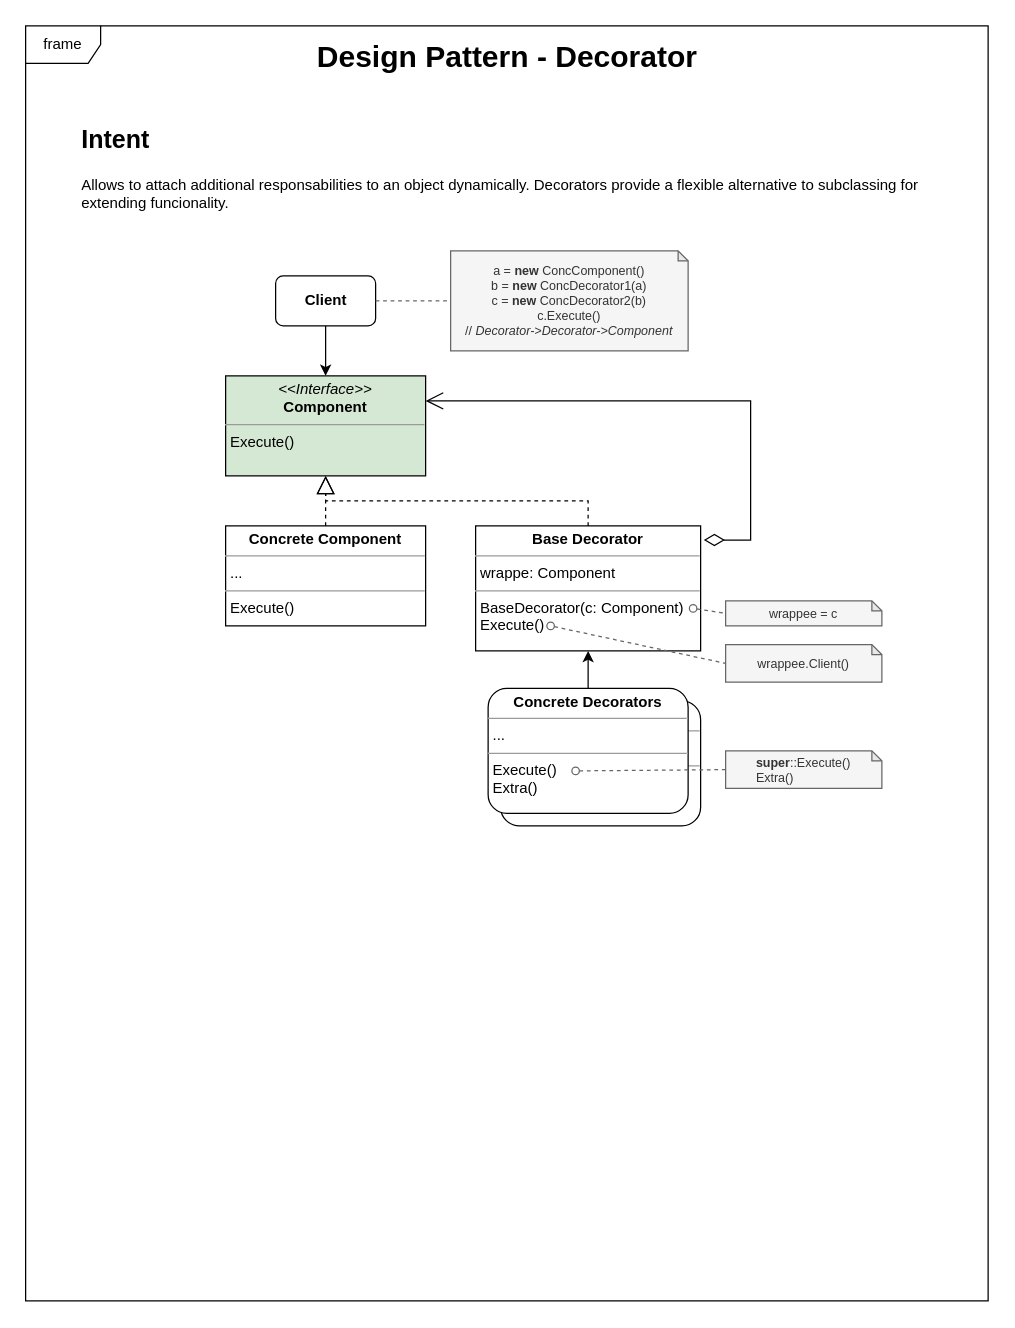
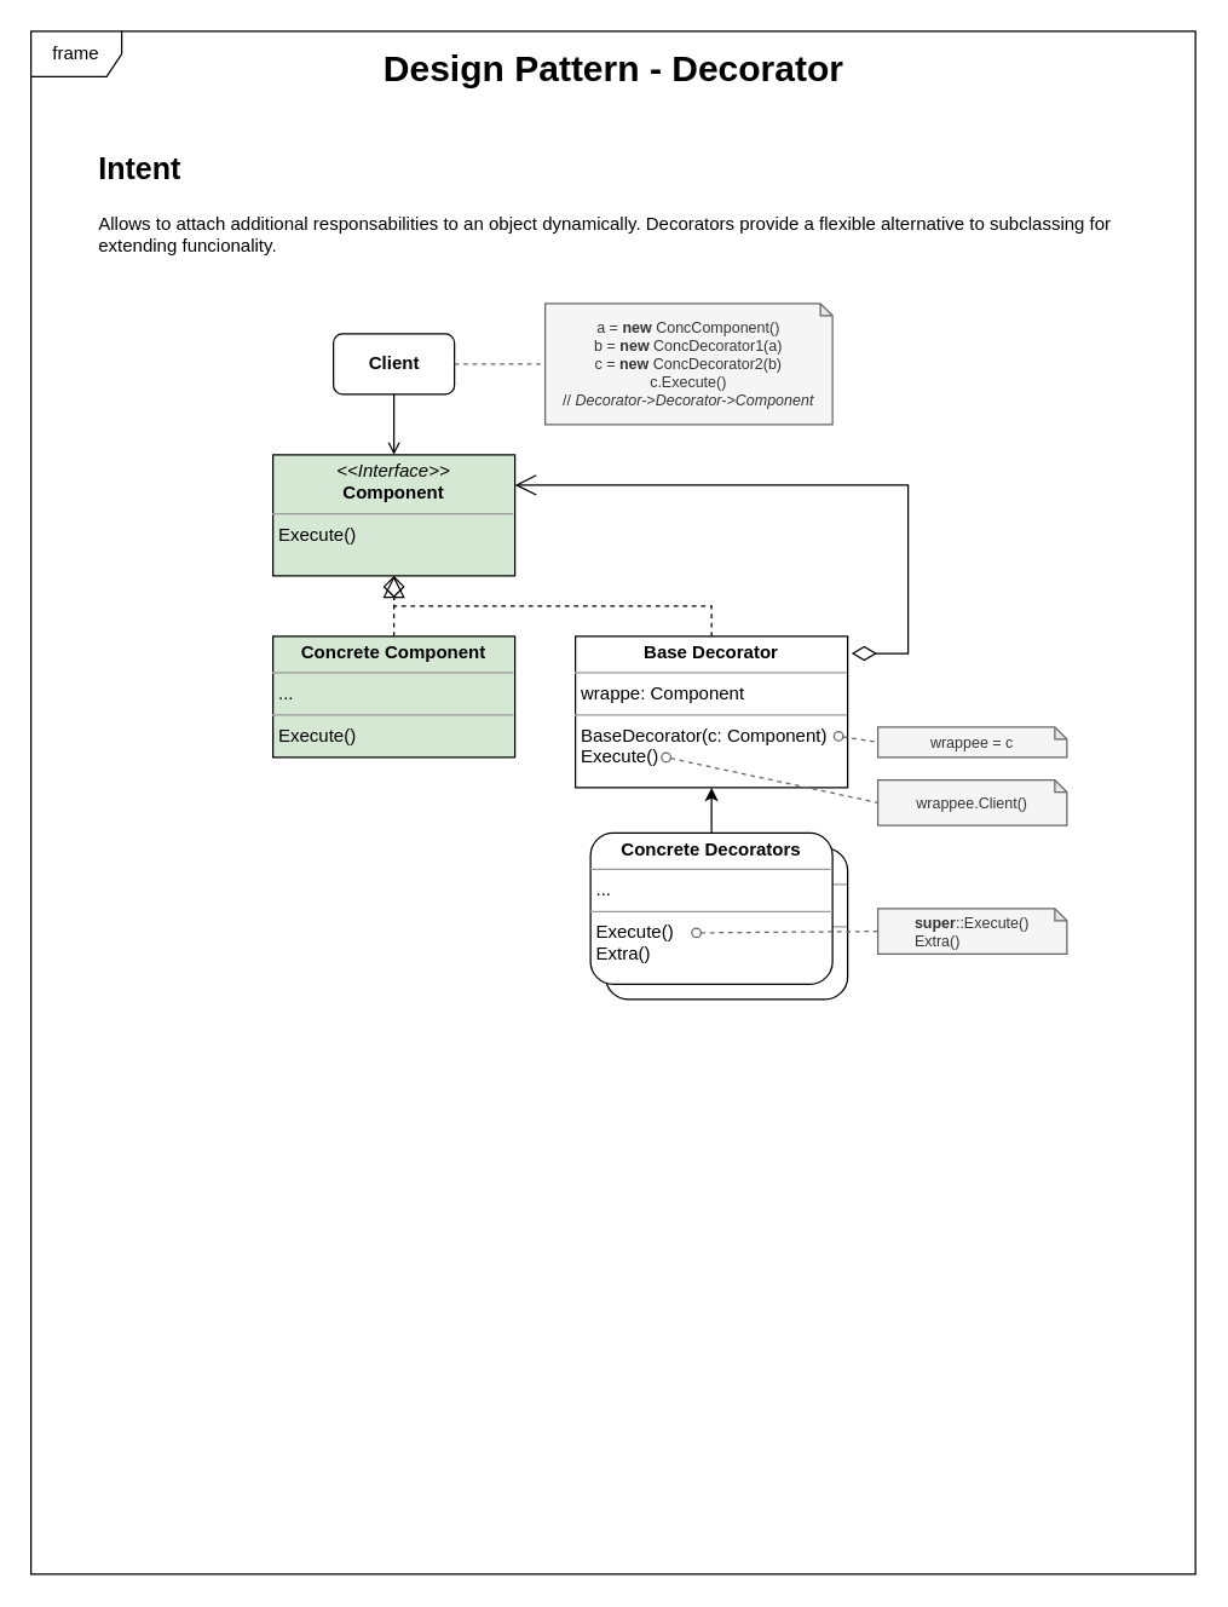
- <mxCell id="4" style="edgeStyle=orthogonalEdgeStyle;rounded=0;orthogonalLoop=1;jettySize=auto;html=1;exitX=0.5;exitY=1;exitDx=0;exitDy=0;" parent="1" source="5" target="3" edge="1"><mxGeometry relative="1" as="geometry" /></mxCell>
+ <mxCell id="4" style="edgeStyle=orthogonalEdgeStyle;rounded=0;orthogonalLoop=1;jettySize=auto;html=1;exitX=0.5;exitY=1;exitDx=0;exitDy=0;endArrow=open;" parent="1" source="5" target="3" edge="1"><mxGeometry relative="1" as="geometry" /></mxCell>
- <mxCell id="14" value="" style="endArrow=block;dashed=1;endFill=0;endSize=12;html=1;rounded=0;entryX=0.5;entryY=1;entryDx=0;entryDy=0;exitX=0.5;exitY=0;exitDx=0;exitDy=0;" parent="1" source="9" target="3" edge="1"><mxGeometry width="160" relative="1" as="geometry"><mxPoint x="300" y="490" as="sourcePoint" /><mxPoint x="460" y="490" as="targetPoint" /></mxGeometry></mxCell>
+ <mxCell id="14" value="" style="endArrow=diamond;dashed=1;endFill=0;endSize=12;html=1;rounded=0;entryX=0.5;entryY=1;entryDx=0;entryDy=0;exitX=0.5;exitY=0;exitDx=0;exitDy=0;" parent="1" source="9" target="3" edge="1"><mxGeometry width="160" relative="1" as="geometry"><mxPoint x="300" y="490" as="sourcePoint" /><mxPoint x="460" y="490" as="targetPoint" /></mxGeometry></mxCell>
- <mxCell id="9" value="&lt;p style=&quot;margin:0px;margin-top:4px;text-align:center;&quot;&gt;&lt;b&gt;Concrete Component&lt;/b&gt;&lt;/p&gt;&lt;hr size=&quot;1&quot;&gt;&lt;p style=&quot;margin:0px;margin-left:4px;&quot;&gt;...&lt;/p&gt;&lt;hr size=&quot;1&quot;&gt;&lt;p style=&quot;margin:0px;margin-left:4px;&quot;&gt;Execute()&lt;/p&gt;" style="verticalAlign=top;align=left;overflow=fill;fontSize=12;fontFamily=Helvetica;html=1;" parent="1" vertex="1"><mxGeometry x="180" y="420" width="160" height="80" as="geometry" /></mxCell>
+ <mxCell id="9" value="&lt;p style=&quot;margin:0px;margin-top:4px;text-align:center;&quot;&gt;&lt;b&gt;Concrete Component&lt;/b&gt;&lt;/p&gt;&lt;hr size=&quot;1&quot;&gt;&lt;p style=&quot;margin:0px;margin-left:4px;&quot;&gt;...&lt;/p&gt;&lt;hr size=&quot;1&quot;&gt;&lt;p style=&quot;margin:0px;margin-left:4px;&quot;&gt;Execute()&lt;/p&gt;" style="verticalAlign=top;align=left;overflow=fill;fontSize=12;fontFamily=Helvetica;html=1;fillColor=#d5e8d4;" parent="1" vertex="1"><mxGeometry x="180" y="420" width="160" height="80" as="geometry" /></mxCell>
